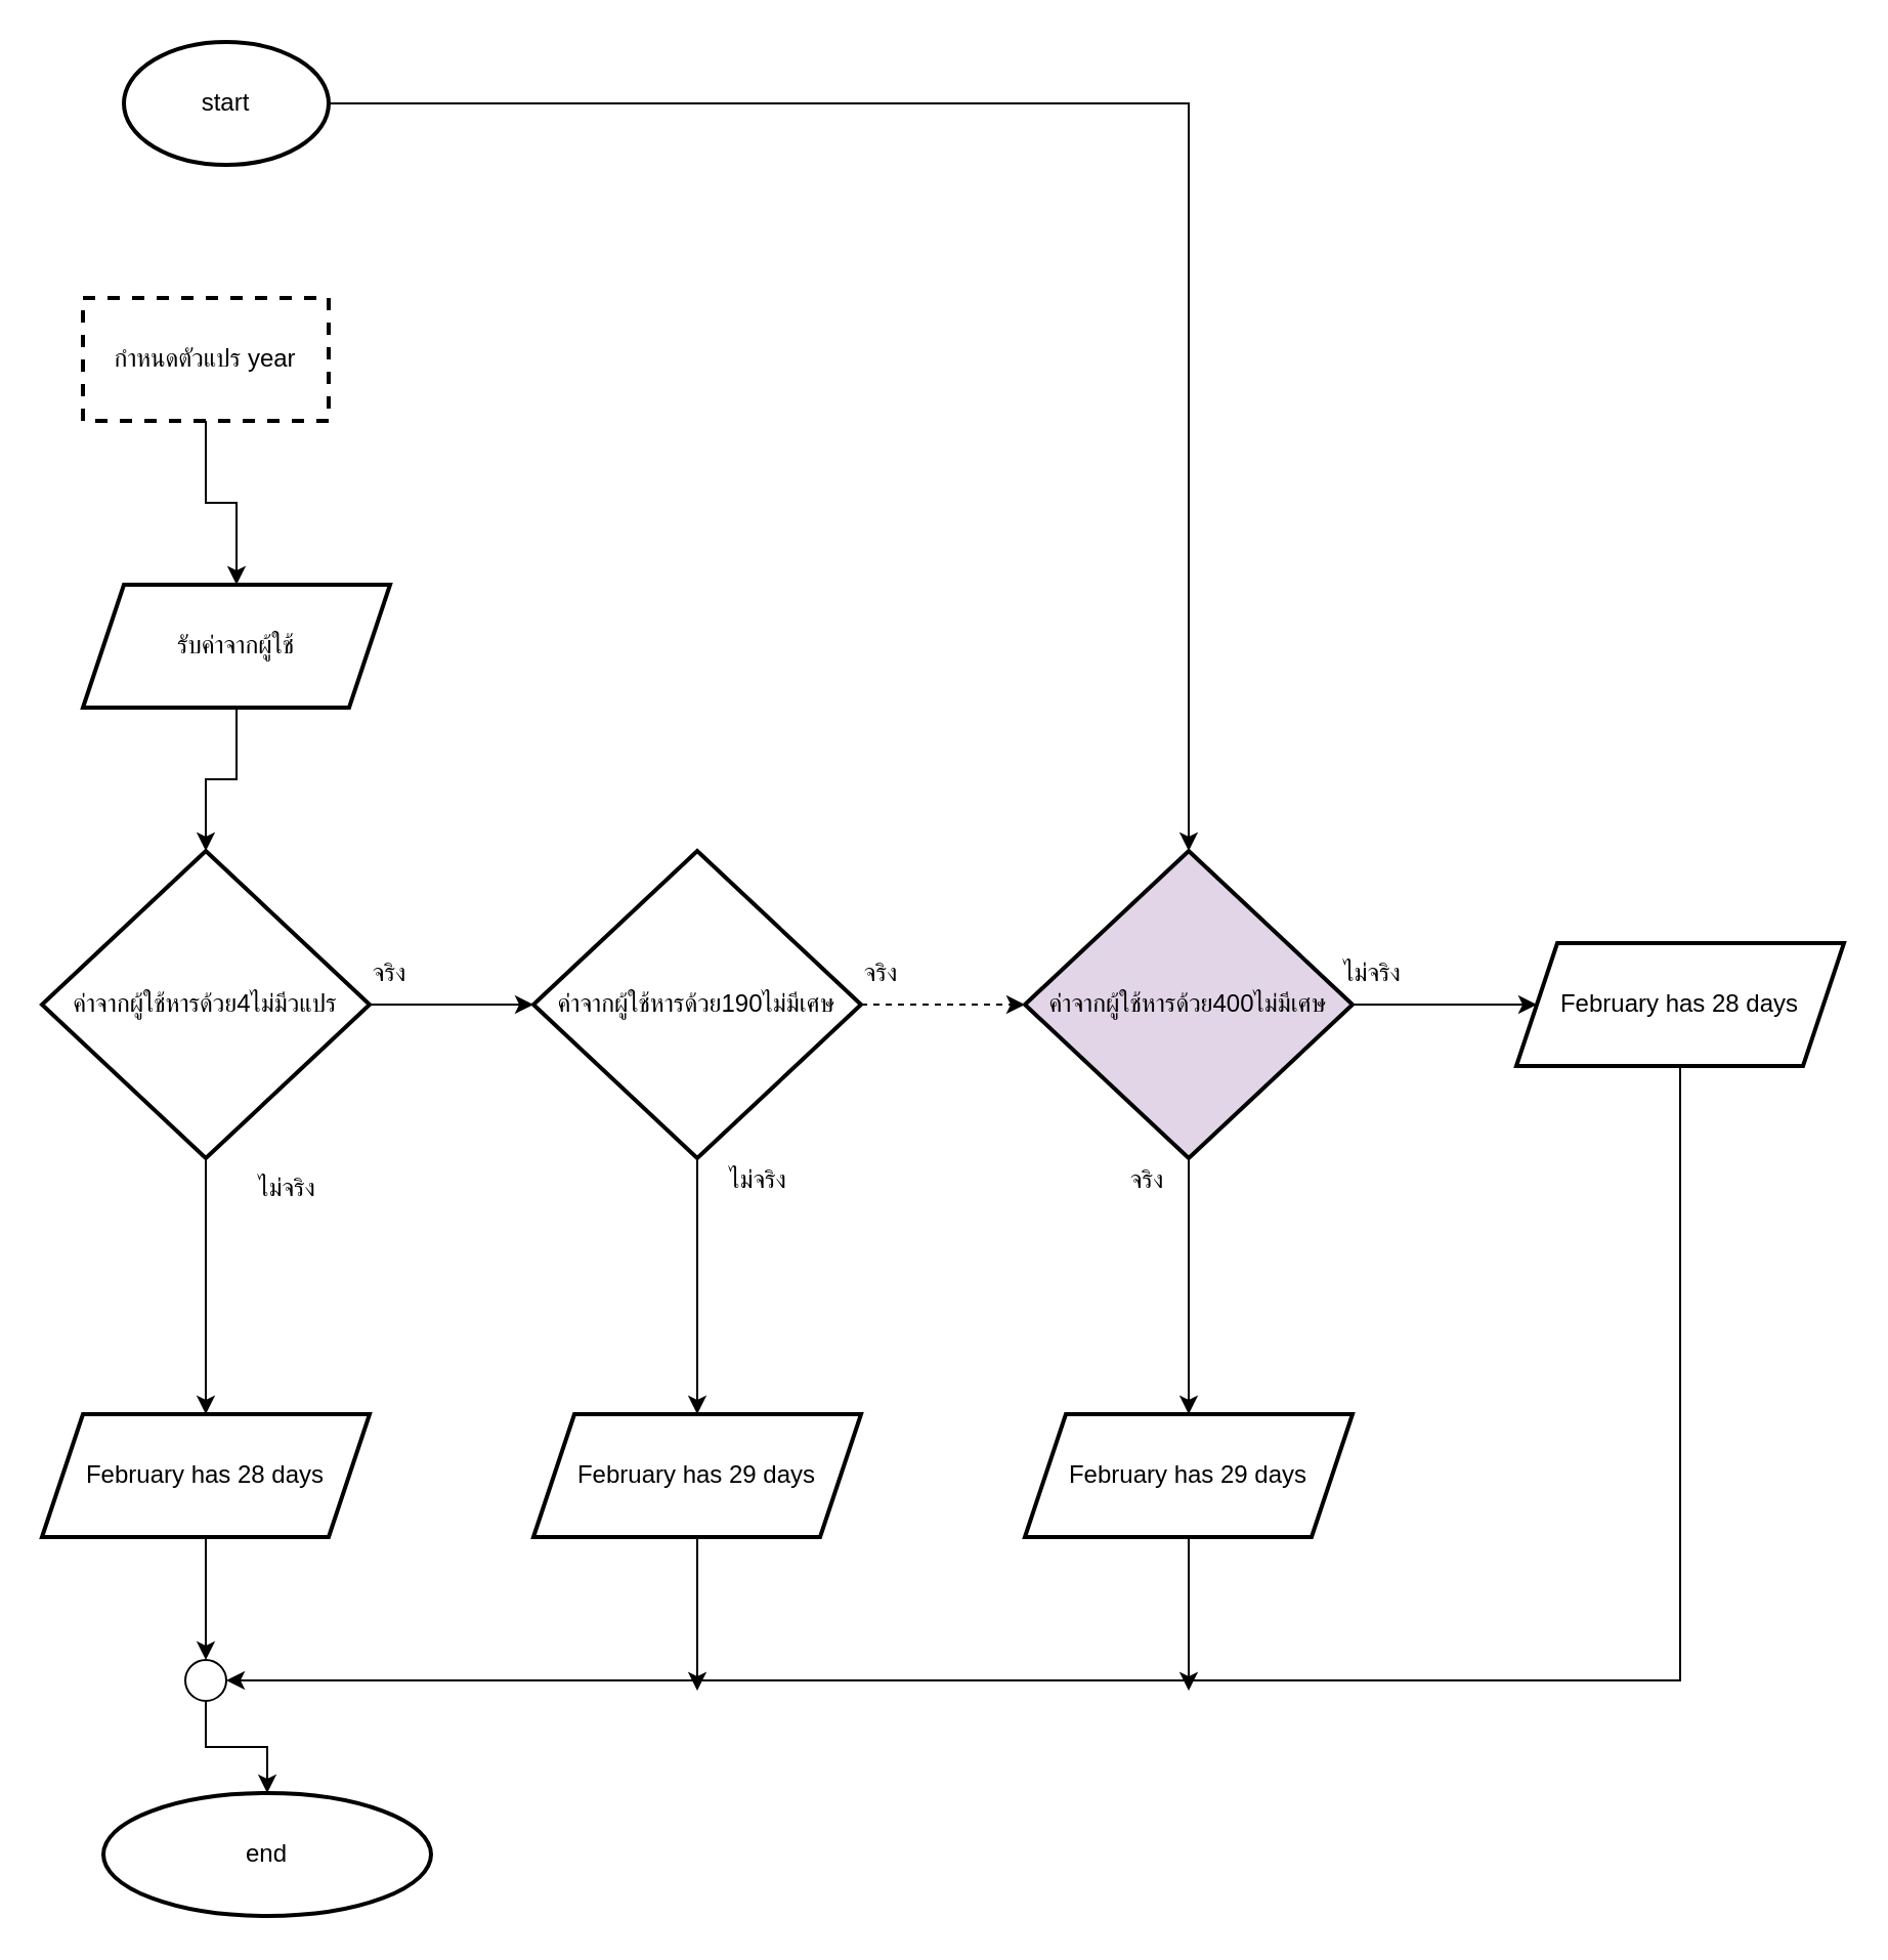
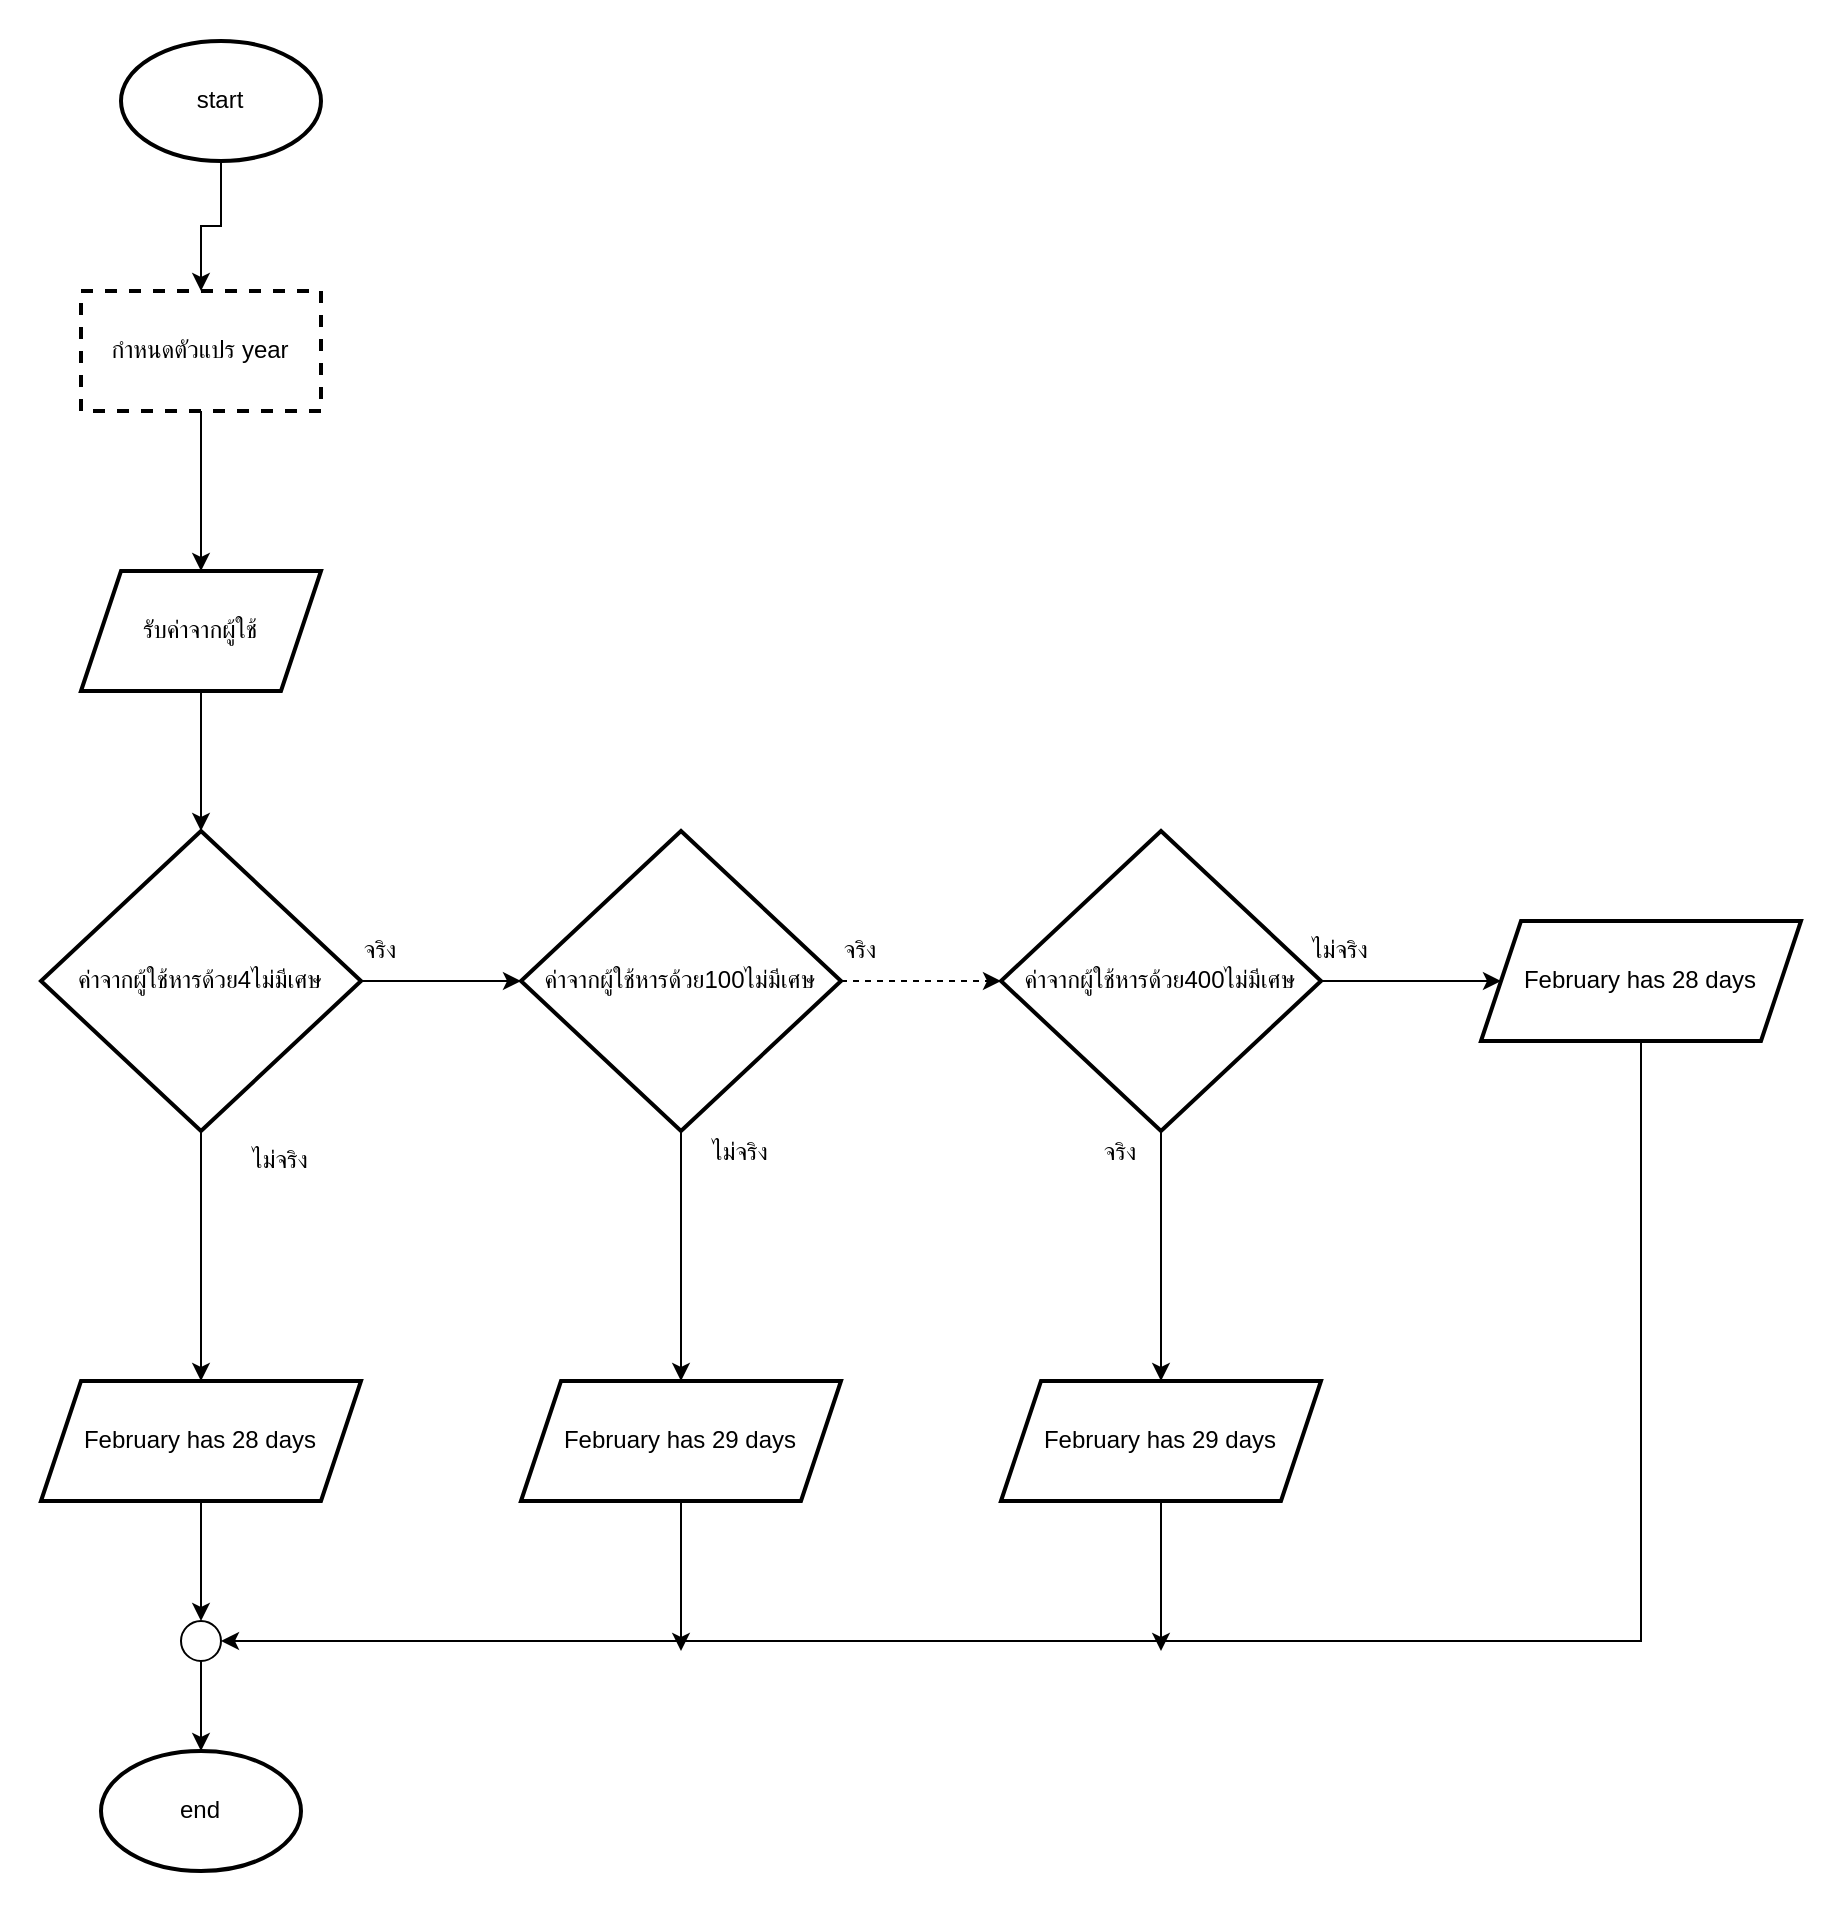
- <mxCell id="2" value="" style="edgeStyle=orthogonalEdgeStyle;rounded=0;orthogonalLoop=1;jettySize=auto;html=1;" edge="1" parent="1" source="3" target="17"><mxGeometry relative="1" as="geometry" /></mxCell>
+ <mxCell id="2" value="" style="edgeStyle=orthogonalEdgeStyle;rounded=0;orthogonalLoop=1;jettySize=auto;html=1;" edge="1" parent="1" source="3" target="5"><mxGeometry relative="1" as="geometry" /></mxCell>
- <mxCell id="7" value="รับค่าจากผู้ใช้" style="shape=parallelogram;perimeter=parallelogramPerimeter;whiteSpace=wrap;html=1;fixedSize=1;strokeWidth=2;" vertex="1" parent="1"><mxGeometry x="40" y="285" width="150" height="60" as="geometry" /></mxCell>
+ <mxCell id="7" value="รับค่าจากผู้ใช้" style="shape=parallelogram;perimeter=parallelogramPerimeter;whiteSpace=wrap;html=1;fixedSize=1;strokeWidth=2;" vertex="1" parent="1"><mxGeometry x="40" y="285" width="120" height="60" as="geometry" /></mxCell>
- <mxCell id="10" value="ค่าจากผู้ใช้หารด้วย4ไม่มีวแปร" style="rhombus;whiteSpace=wrap;html=1;strokeWidth=2;" vertex="1" parent="1"><mxGeometry x="20" y="415" width="160" height="150" as="geometry" /></mxCell>
+ <mxCell id="10" value="ค่าจากผู้ใช้หารด้วย4ไม่มีเศษ" style="rhombus;whiteSpace=wrap;html=1;strokeWidth=2;" vertex="1" parent="1"><mxGeometry x="20" y="415" width="160" height="150" as="geometry" /></mxCell>
- <mxCell id="13" value="ค่าจากผู้ใช้หารด้วย190ไม่มีเศษ" style="rhombus;whiteSpace=wrap;html=1;strokeWidth=2;" vertex="1" parent="1"><mxGeometry x="260" y="415" width="160" height="150" as="geometry" /></mxCell>
+ <mxCell id="13" value="ค่าจากผู้ใช้หารด้วย100ไม่มีเศษ" style="rhombus;whiteSpace=wrap;html=1;strokeWidth=2;" vertex="1" parent="1"><mxGeometry x="260" y="415" width="160" height="150" as="geometry" /></mxCell>
- <mxCell id="17" value="ค่าจากผู้ใช้หารด้วย400ไม่มีเศษ" style="rhombus;whiteSpace=wrap;html=1;strokeWidth=2;fillColor=#e1d5e7;" vertex="1" parent="1"><mxGeometry x="500" y="415" width="160" height="150" as="geometry" /></mxCell>
+ <mxCell id="17" value="ค่าจากผู้ใช้หารด้วย400ไม่มีเศษ" style="rhombus;whiteSpace=wrap;html=1;strokeWidth=2;" vertex="1" parent="1"><mxGeometry x="500" y="415" width="160" height="150" as="geometry" /></mxCell>
- <mxCell id="24" value="end" style="strokeWidth=2;html=1;shape=mxgraph.flowchart.start_1;whiteSpace=wrap;" vertex="1" parent="1"><mxGeometry x="50" y="875" width="160" height="60" as="geometry" /></mxCell>
+ <mxCell id="24" value="end" style="strokeWidth=2;html=1;shape=mxgraph.flowchart.start_1;whiteSpace=wrap;" vertex="1" parent="1"><mxGeometry x="50" y="875" width="100" height="60" as="geometry" /></mxCell>
